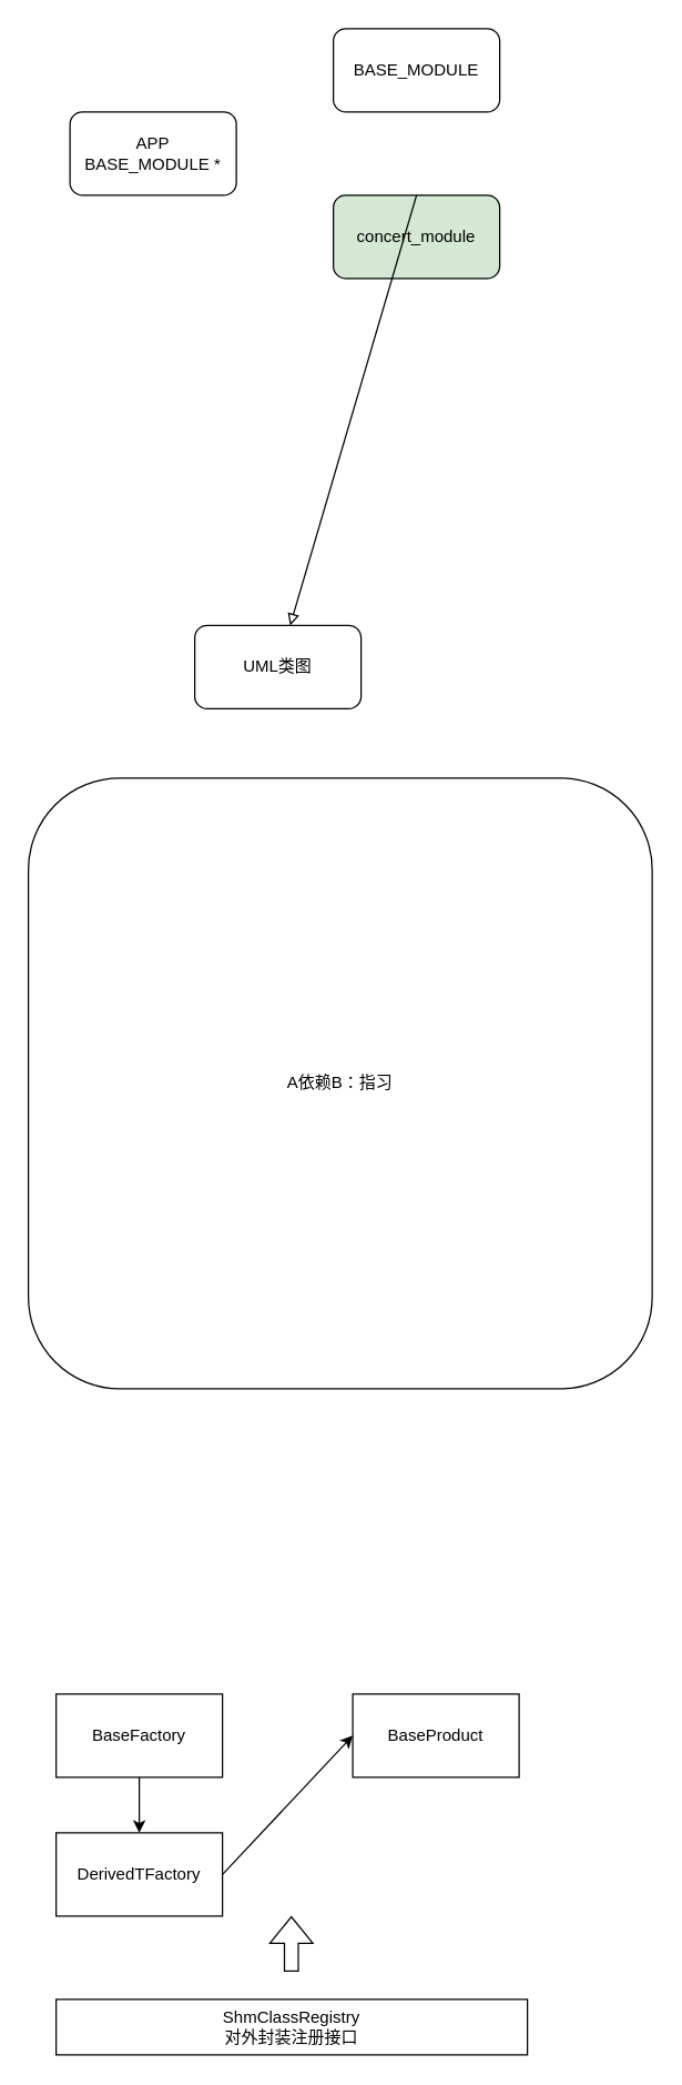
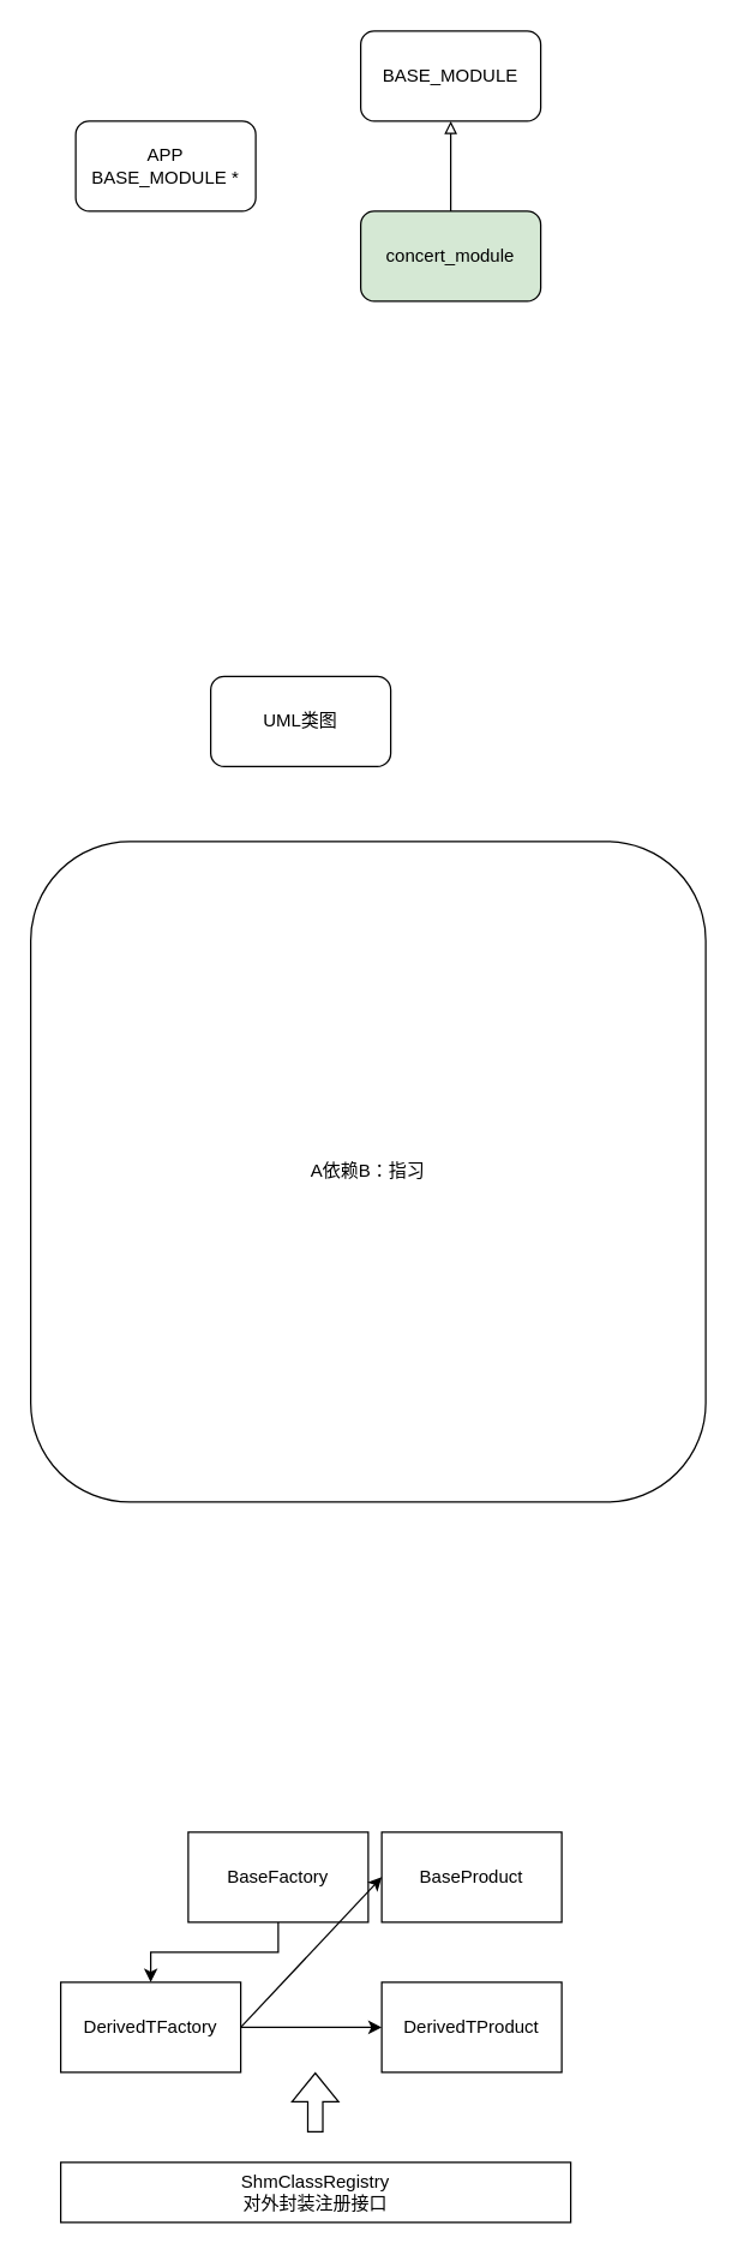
- <mxCell id="7" value="" style="endArrow=block;html=1;rounded=0;exitX=0.5;exitY=0;exitDx=0;exitDy=0;endFill=0;" parent="1" source="6" target="2" edge="1"><mxGeometry width="50" height="50" relative="1" as="geometry"><mxPoint x="210" y="150" as="sourcePoint" /><mxPoint x="260" y="100" as="targetPoint" /></mxGeometry></mxCell>
+ <mxCell id="7" value="" style="endArrow=block;html=1;rounded=0;entryX=0.5;entryY=1;entryDx=0;entryDy=0;exitX=0.5;exitY=0;exitDx=0;exitDy=0;endFill=0;" parent="1" source="6" target="5" edge="1"><mxGeometry width="50" height="50" relative="1" as="geometry"><mxPoint x="210" y="150" as="sourcePoint" /><mxPoint x="260" y="100" as="targetPoint" /></mxGeometry></mxCell>
- <mxCell id="9" value="BaseFactory" style="rounded=0;whiteSpace=wrap;html=1;" vertex="1" parent="1"><mxGeometry x="40" y="1220" width="120" height="60" as="geometry" /></mxCell>
+ <mxCell id="9" value="BaseFactory" style="rounded=0;whiteSpace=wrap;html=1;" vertex="1" parent="1"><mxGeometry x="125" y="1220" width="120" height="60" as="geometry" /></mxCell>
+ <mxCell id="14" value="" style="endArrow=classic;html=1;rounded=0;entryX=0;entryY=0.5;entryDx=0;entryDy=0;exitX=1;exitY=0.5;exitDx=0;exitDy=0;" edge="1" parent="1" source="10" target="11"><mxGeometry width="50" height="50" relative="1" as="geometry"><mxPoint x="190" y="1370" as="sourcePoint" /><mxPoint x="240" y="1320" as="targetPoint" /></mxGeometry></mxCell>
+ <mxCell id="11" value="DerivedTProduct" style="rounded=0;whiteSpace=wrap;html=1;" vertex="1" parent="1"><mxGeometry x="254" y="1320" width="120" height="60" as="geometry" /></mxCell>
